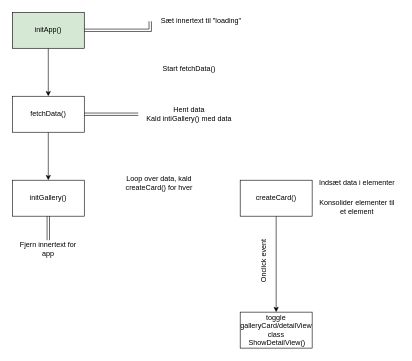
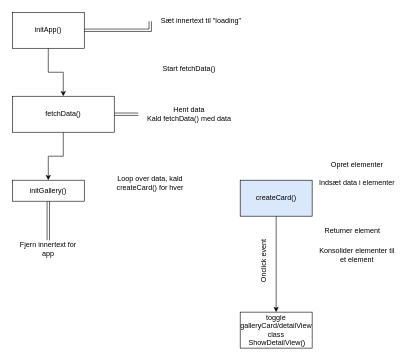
- <mxCell id="3" value="initApp()" style="rounded=0;whiteSpace=wrap;html=1;glass=0;shadow=0;fillColor=#d5e8d4;" parent="1" vertex="1"><mxGeometry x="20" y="20" width="120" height="60" as="geometry" /></mxCell>
+ <mxCell id="3" value="initApp()" style="rounded=0;whiteSpace=wrap;html=1;glass=0;shadow=0;" parent="1" vertex="1"><mxGeometry x="20" y="20" width="120" height="60" as="geometry" /></mxCell>
- <mxCell id="5" value="fetchData()" style="rounded=0;whiteSpace=wrap;html=1;" vertex="1" parent="1"><mxGeometry x="20" y="160" width="120" height="60" as="geometry" /></mxCell>
+ <mxCell id="5" value="fetchData()" style="rounded=0;whiteSpace=wrap;html=1;" vertex="1" parent="1"><mxGeometry x="20" y="160" width="170" height="60" as="geometry" /></mxCell>
- <mxCell id="10" value="Hent data&lt;br&gt;Kald intiGallery() med data" style="text;html=1;strokeColor=none;fillColor=none;align=center;verticalAlign=middle;whiteSpace=wrap;rounded=0;" vertex="1" parent="1"><mxGeometry x="230" y="175" width="170" height="30" as="geometry" /></mxCell>
+ <mxCell id="10" value="Hent data&lt;br&gt;Kald fetchData() med data" style="text;html=1;strokeColor=none;fillColor=none;align=center;verticalAlign=middle;whiteSpace=wrap;rounded=0;" vertex="1" parent="1"><mxGeometry x="230" y="175" width="170" height="30" as="geometry" /></mxCell>
+ <mxCell id="17" value="Opret elementer" style="text;html=1;strokeColor=none;fillColor=none;align=center;verticalAlign=middle;whiteSpace=wrap;rounded=0;" vertex="1" parent="1"><mxGeometry x="530" y="260" width="130" height="30" as="geometry" /></mxCell>
- <mxCell id="12" value="Loop over data, kald createCard() for hver" style="text;html=1;strokeColor=none;fillColor=none;align=center;verticalAlign=middle;whiteSpace=wrap;rounded=0;" vertex="1" parent="1"><mxGeometry x="180" y="290" width="170" height="30" as="geometry" /></mxCell>
+ <mxCell id="12" value="Loop over data, kald createCard() for hver" style="text;html=1;strokeColor=none;fillColor=none;align=center;verticalAlign=middle;whiteSpace=wrap;rounded=0;" vertex="1" parent="1"><mxGeometry x="165" y="290" width="170" height="30" as="geometry" /></mxCell>
- <mxCell id="11" value="initGallery()" style="rounded=0;whiteSpace=wrap;html=1;" vertex="1" parent="1"><mxGeometry x="20" y="300" width="120" height="60" as="geometry" /></mxCell>
+ <mxCell id="11" value="initGallery()" style="rounded=0;whiteSpace=wrap;html=1;" vertex="1" parent="1"><mxGeometry x="20" y="300" width="120" height="35" as="geometry" /></mxCell>
- <mxCell id="16" value="createCard()" style="rounded=0;whiteSpace=wrap;html=1;" vertex="1" parent="1"><mxGeometry x="400" y="300" width="120" height="60" as="geometry" /></mxCell>
+ <mxCell id="16" value="createCard()" style="rounded=0;whiteSpace=wrap;html=1;fillColor=#dae8fc;" vertex="1" parent="1"><mxGeometry x="400" y="300" width="120" height="60" as="geometry" /></mxCell>
- <mxCell id="19" value="Konsolider elementer til et element" style="text;html=1;strokeColor=none;fillColor=none;align=center;verticalAlign=middle;whiteSpace=wrap;rounded=0;" vertex="1" parent="1"><mxGeometry x="530" y="330" width="130" height="30" as="geometry" /></mxCell>
+ <mxCell id="19" value="Konsolider elementer til et element" style="text;html=1;strokeColor=none;fillColor=none;align=center;verticalAlign=middle;whiteSpace=wrap;rounded=0;" vertex="1" parent="1"><mxGeometry x="530" y="410" width="130" height="30" as="geometry" /></mxCell>
+ <mxCell id="20" value="Returner element" style="text;html=1;strokeColor=none;fillColor=none;align=center;verticalAlign=middle;whiteSpace=wrap;rounded=0;" vertex="1" parent="1"><mxGeometry x="530" y="370" width="115" height="30" as="geometry" /></mxCell>
